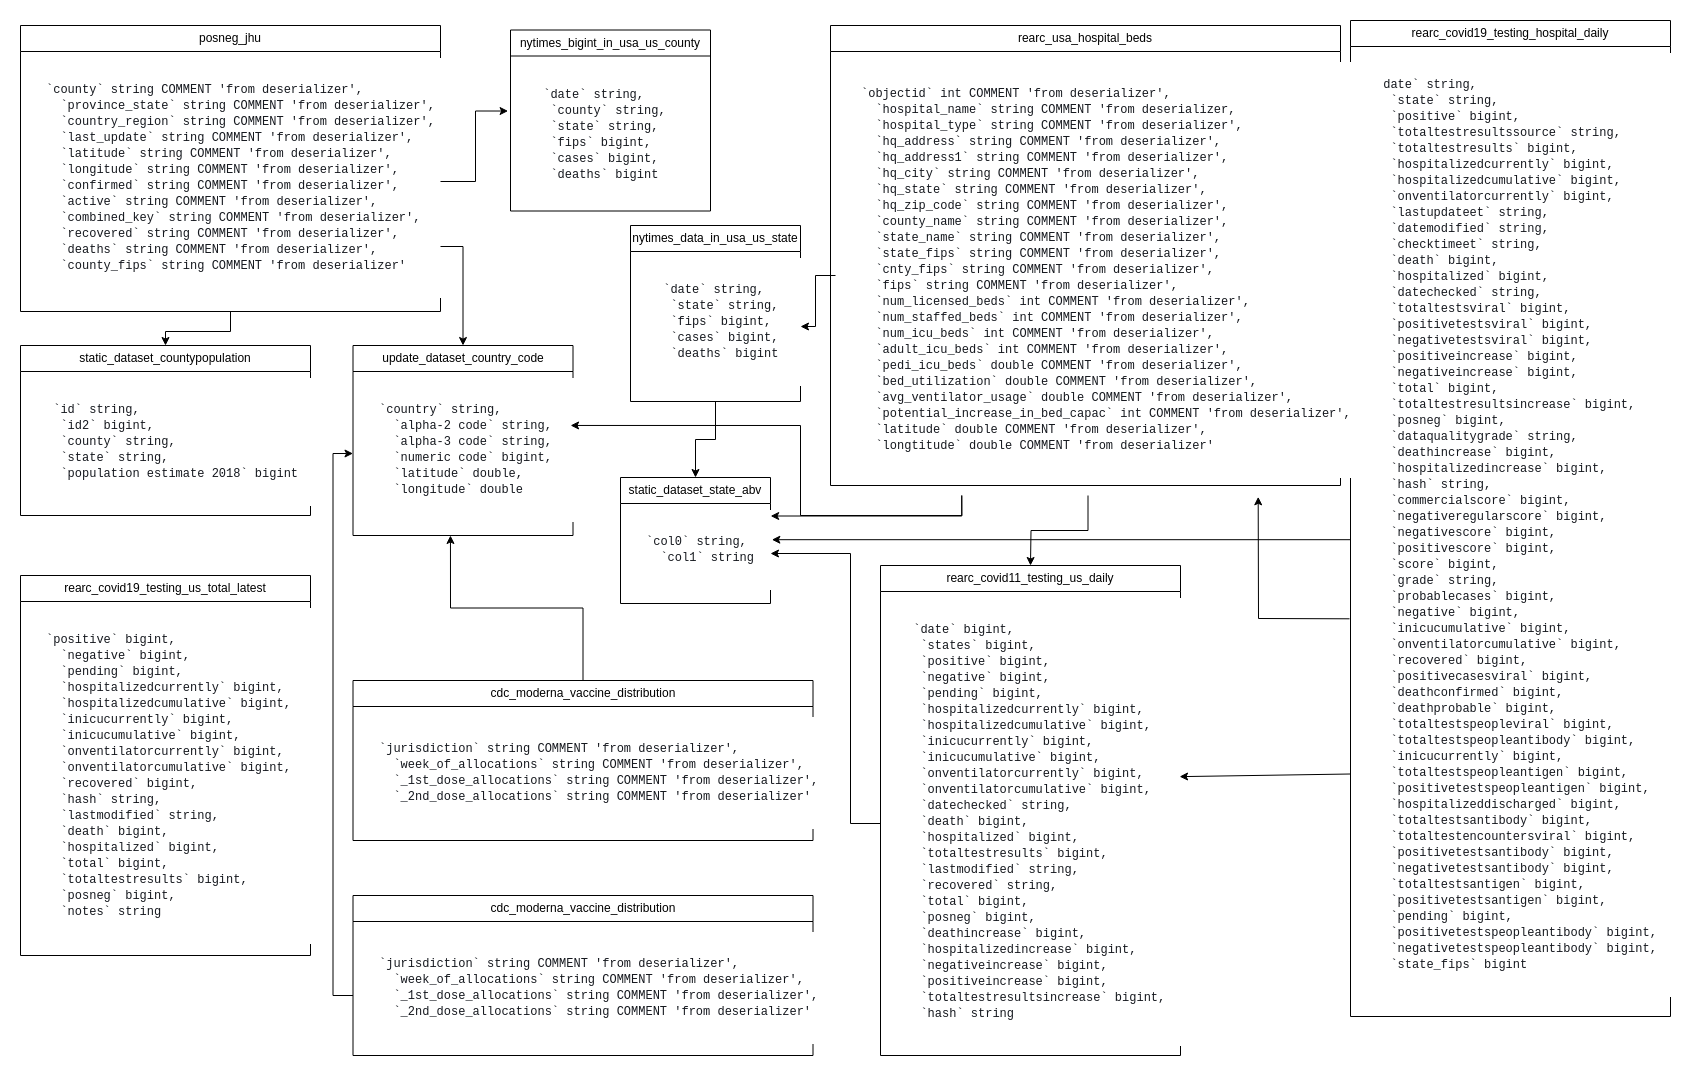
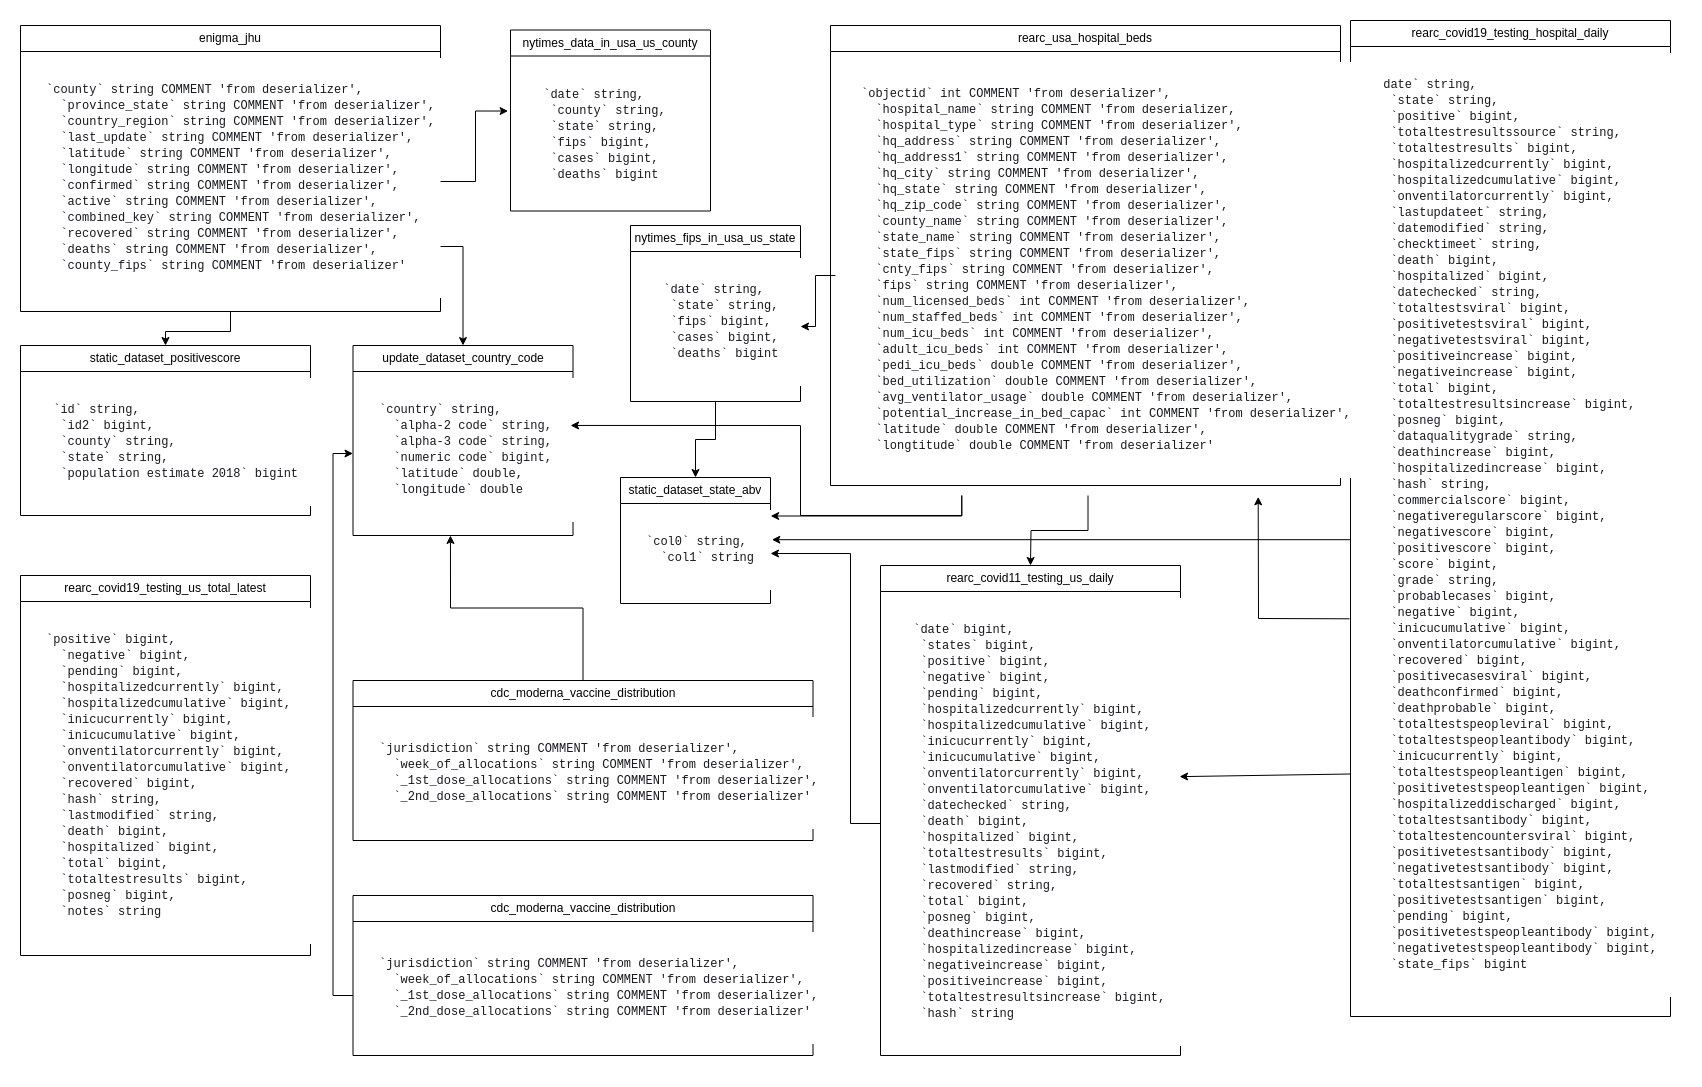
- <mxCell id="24" value="posneg_jhu" style="swimlane;fontStyle=0;childLayout=stackLayout;horizontal=1;startSize=26;fillColor=none;horizontalStack=0;resizeParent=1;resizeParentMax=0;resizeLast=0;collapsible=1;marginBottom=0;whiteSpace=wrap;html=1;" vertex="1" parent="1"><mxGeometry x="20" y="25" width="420" height="286" as="geometry" /></mxCell>
+ <mxCell id="24" value="enigma_jhu" style="swimlane;fontStyle=0;childLayout=stackLayout;horizontal=1;startSize=26;fillColor=none;horizontalStack=0;resizeParent=1;resizeParentMax=0;resizeLast=0;collapsible=1;marginBottom=0;whiteSpace=wrap;html=1;" vertex="1" parent="1"><mxGeometry x="20" y="25" width="420" height="286" as="geometry" /></mxCell>
- <mxCell id="2" value="nytimes_bigint_in_usa_us_county" style="swimlane;fontStyle=0;childLayout=stackLayout;horizontal=1;startSize=26;fillColor=none;horizontalStack=0;resizeParent=1;resizeParentMax=0;resizeLast=0;collapsible=1;marginBottom=0;whiteSpace=wrap;html=1;" parent="1" vertex="1"><mxGeometry x="510" y="29.5" width="200" height="181" as="geometry" /></mxCell>
+ <mxCell id="2" value="nytimes_data_in_usa_us_county" style="swimlane;fontStyle=0;childLayout=stackLayout;horizontal=1;startSize=26;fillColor=none;horizontalStack=0;resizeParent=1;resizeParentMax=0;resizeLast=0;collapsible=1;marginBottom=0;whiteSpace=wrap;html=1;" parent="1" vertex="1"><mxGeometry x="510" y="29.5" width="200" height="181" as="geometry" /></mxCell>
- <mxCell id="6" value="nytimes_data_in_usa_us_state" style="swimlane;fontStyle=0;childLayout=stackLayout;horizontal=1;startSize=26;fillColor=none;horizontalStack=0;resizeParent=1;resizeParentMax=0;resizeLast=0;collapsible=1;marginBottom=0;whiteSpace=wrap;html=1;" parent="1" vertex="1"><mxGeometry x="630" y="225" width="170" height="176" as="geometry" /></mxCell>
+ <mxCell id="6" value="nytimes_fips_in_usa_us_state" style="swimlane;fontStyle=0;childLayout=stackLayout;horizontal=1;startSize=26;fillColor=none;horizontalStack=0;resizeParent=1;resizeParentMax=0;resizeLast=0;collapsible=1;marginBottom=0;whiteSpace=wrap;html=1;" parent="1" vertex="1"><mxGeometry x="630" y="225" width="170" height="176" as="geometry" /></mxCell>
- <mxCell id="22" value="static_dataset_countypopulation" style="swimlane;fontStyle=0;childLayout=stackLayout;horizontal=1;startSize=26;fillColor=none;horizontalStack=0;resizeParent=1;resizeParentMax=0;resizeLast=0;collapsible=1;marginBottom=0;whiteSpace=wrap;html=1;" parent="1" vertex="1"><mxGeometry x="20" y="345" width="290" height="170" as="geometry" /></mxCell>
+ <mxCell id="22" value="static_dataset_positivescore" style="swimlane;fontStyle=0;childLayout=stackLayout;horizontal=1;startSize=26;fillColor=none;horizontalStack=0;resizeParent=1;resizeParentMax=0;resizeLast=0;collapsible=1;marginBottom=0;whiteSpace=wrap;html=1;" parent="1" vertex="1"><mxGeometry x="20" y="345" width="290" height="170" as="geometry" /></mxCell>
